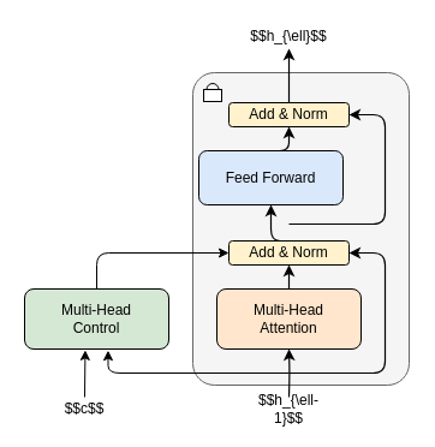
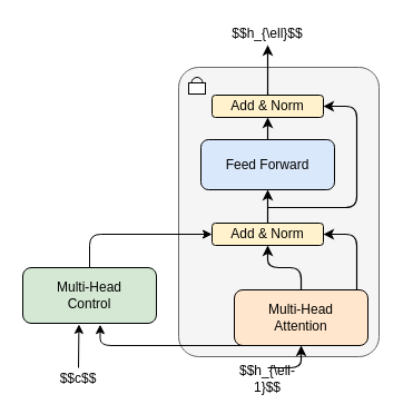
- <mxCell id="6" value="Feed Forward" style="rounded=1;whiteSpace=wrap;html=1;fillColor=#dae8fc;strokeColor=#000000;" vertex="1" parent="1"><mxGeometry x="165" y="125" width="120" height="45" as="geometry" /></mxCell>
+ <mxCell id="6" value="Feed Forward" style="rounded=1;whiteSpace=wrap;html=1;fillColor=#dae8fc;strokeColor=#000000;" vertex="1" parent="1"><mxGeometry x="180" y="125" width="120" height="45" as="geometry" /></mxCell>
- <mxCell id="4" value="Multi-Head&lt;div&gt;Attention&lt;/div&gt;" style="rounded=1;whiteSpace=wrap;html=1;fillColor=#ffe6cc;strokeColor=#000000;" vertex="1" parent="1"><mxGeometry x="180" y="240" width="120" height="50" as="geometry" /></mxCell>
+ <mxCell id="4" value="Multi-Head&lt;div&gt;Attention&lt;/div&gt;" style="rounded=1;whiteSpace=wrap;html=1;fillColor=#ffe6cc;strokeColor=#000000;" vertex="1" parent="1"><mxGeometry x="210" y="260" width="120" height="50" as="geometry" /></mxCell>
